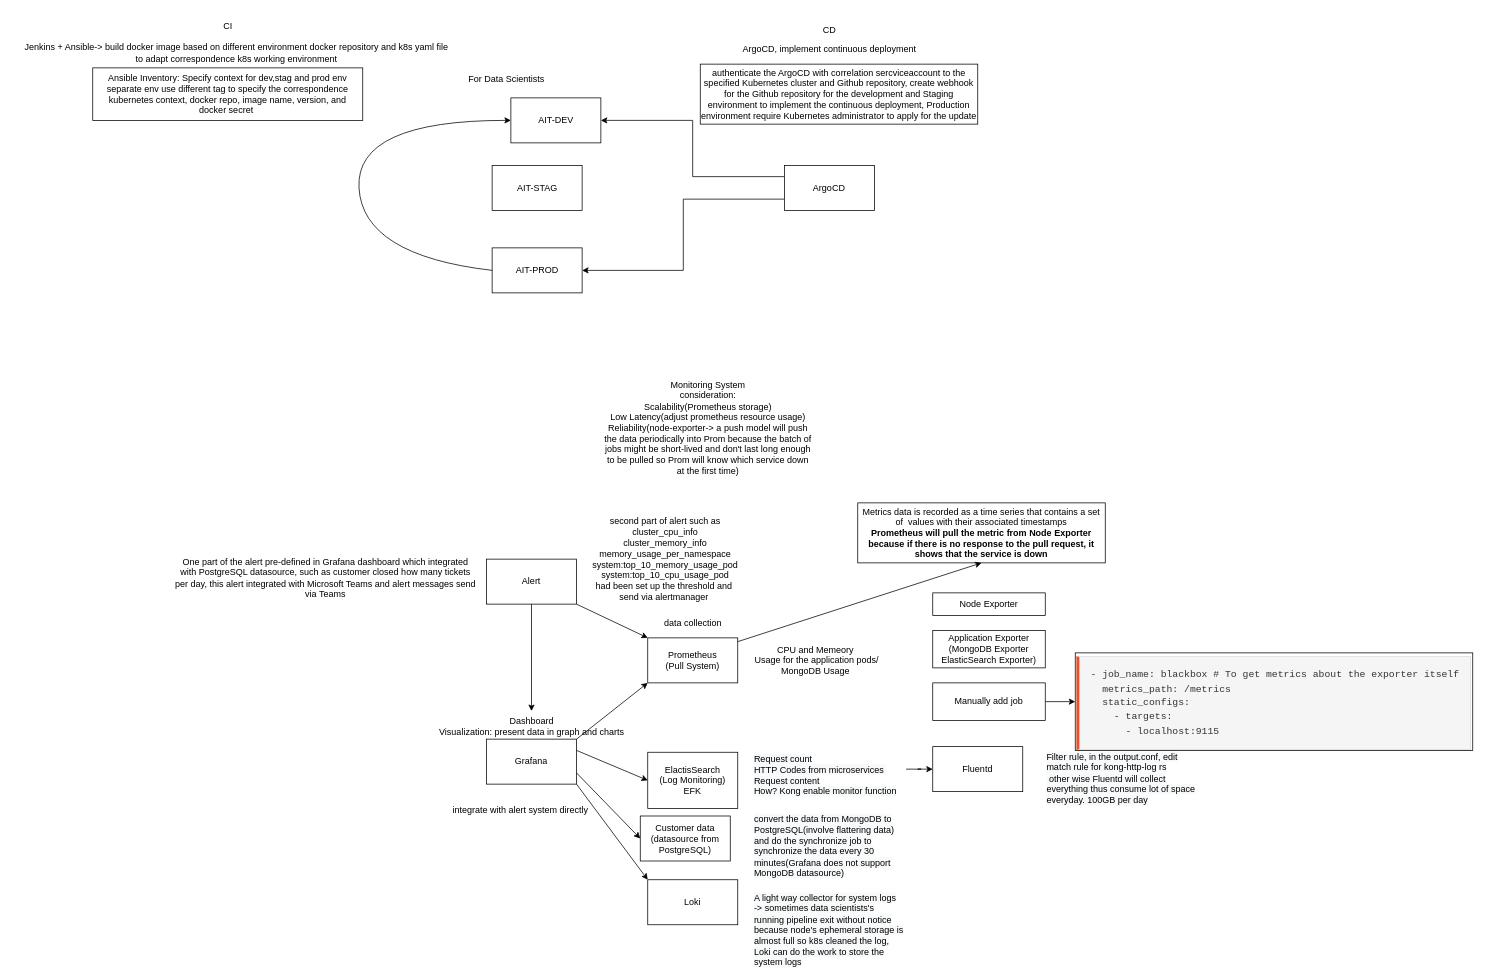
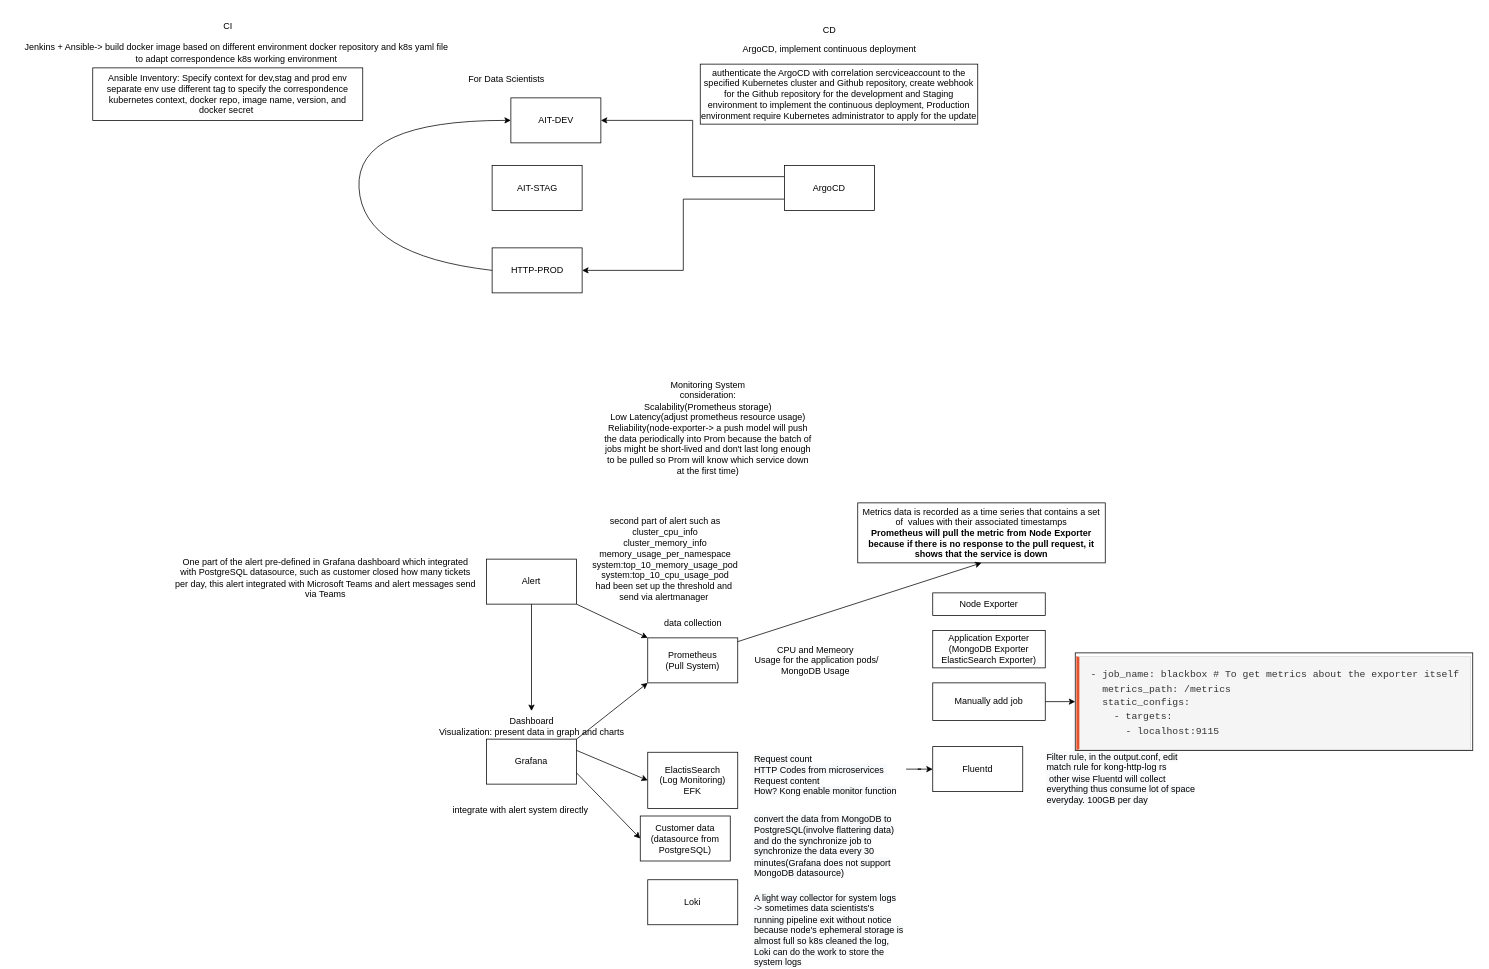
- <mxCell id="4" value="AIT-PROD" style="rounded=0;whiteSpace=wrap;html=1;" parent="1" vertex="1"><mxGeometry x="655.5" y="330" width="120" height="60" as="geometry" /></mxCell>
+ <mxCell id="4" value="HTTP-PROD" style="rounded=0;whiteSpace=wrap;html=1;" parent="1" vertex="1"><mxGeometry x="655.5" y="330" width="120" height="60" as="geometry" /></mxCell>
- <mxCell id="32" value="" style="endArrow=classic;html=1;rounded=0;entryX=0;entryY=0;entryDx=0;entryDy=0;exitX=1;exitY=1;exitDx=0;exitDy=0;" parent="1" source="6" target="18" edge="1"><mxGeometry width="50" height="50" relative="1" as="geometry"><mxPoint x="728" y="1160" as="sourcePoint" /><mxPoint x="778" y="1110" as="targetPoint" /></mxGeometry></mxCell>
